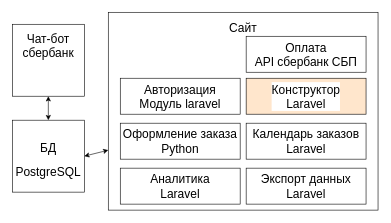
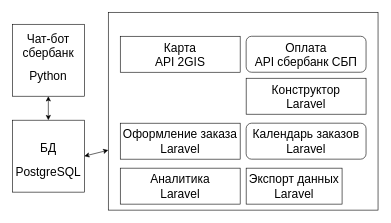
- <mxCell id="3" value="Сайт" style="text;html=1;strokeColor=none;fillColor=none;align=center;verticalAlign=middle;whiteSpace=wrap;rounded=0;fontSize=20;" vertex="1" parent="1"><mxGeometry x="375" y="30" width="60" height="30" as="geometry" /></mxCell>
+ <mxCell id="14" value="Карта&lt;br&gt;API 2GIS" style="rounded=0;whiteSpace=wrap;html=1;labelBackgroundColor=default;fontSize=20;" vertex="1" parent="1"><mxGeometry x="200" y="60" width="200" height="60" as="geometry" /></mxCell>
- <mxCell id="13" value="Оплата&lt;br&gt;API сбербанк СБП" style="rounded=0;whiteSpace=wrap;html=1;fontSize=20;labelBackgroundColor=default;" vertex="1" parent="1"><mxGeometry x="410" y="60" width="200" height="60" as="geometry" /></mxCell>
+ <mxCell id="13" value="Оплата&lt;br&gt;API сбербанк СБП" style="whiteSpace=wrap;html=1;fontSize=20;labelBackgroundColor=default;rounded=1;" vertex="1" parent="1"><mxGeometry x="410" y="60" width="200" height="60" as="geometry" /></mxCell>
+ <mxCell id="11" value="Python" style="text;html=1;strokeColor=none;fillColor=none;align=center;verticalAlign=middle;whiteSpace=wrap;rounded=0;fontSize=20;" vertex="1" parent="1"><mxGeometry x="50" y="110" width="60" height="30" as="geometry" /></mxCell>
- <mxCell id="15" value="Авторизация&lt;br&gt;Модуль laravel" style="rounded=0;whiteSpace=wrap;html=1;fontSize=20;" vertex="1" parent="1"><mxGeometry x="200" y="130" width="200" height="60" as="geometry" /></mxCell>
- <mxCell id="16" value="Конструктор&lt;br&gt;Laravel" style="rounded=0;whiteSpace=wrap;html=1;labelBackgroundColor=default;fontSize=20;fillColor=#ffe6cc;" vertex="1" parent="1"><mxGeometry x="410" y="130" width="200" height="60" as="geometry" /></mxCell>
+ <mxCell id="16" value="Конструктор&lt;br&gt;Laravel" style="rounded=0;whiteSpace=wrap;html=1;labelBackgroundColor=default;fontSize=20;" vertex="1" parent="1"><mxGeometry x="410" y="130" width="200" height="60" as="geometry" /></mxCell>
- <mxCell id="12" value="Оформление заказа&lt;br&gt;Python" style="rounded=0;whiteSpace=wrap;html=1;labelBackgroundColor=default;fontSize=20;" vertex="1" parent="1"><mxGeometry x="200" y="205" width="200" height="60" as="geometry" /></mxCell>
+ <mxCell id="12" value="Оформление заказа&lt;br&gt;Laravel" style="rounded=0;whiteSpace=wrap;html=1;labelBackgroundColor=default;fontSize=20;" vertex="1" parent="1"><mxGeometry x="200" y="205" width="200" height="60" as="geometry" /></mxCell>
- <mxCell id="17" value="Календарь заказов&lt;br&gt;Laravel" style="rounded=0;whiteSpace=wrap;html=1;labelBackgroundColor=default;fontSize=20;" vertex="1" parent="1"><mxGeometry x="410" y="205" width="200" height="60" as="geometry" /></mxCell>
+ <mxCell id="17" value="Календарь заказов&lt;br&gt;Laravel" style="whiteSpace=wrap;html=1;labelBackgroundColor=default;fontSize=20;rounded=1;" vertex="1" parent="1"><mxGeometry x="410" y="205" width="200" height="60" as="geometry" /></mxCell>
- <mxCell id="19" value="Экспорт данных&lt;br&gt;Laravel" style="rounded=0;whiteSpace=wrap;html=1;labelBackgroundColor=default;fontSize=20;" vertex="1" parent="1"><mxGeometry x="410" y="280" width="200" height="60" as="geometry" /></mxCell>
+ <mxCell id="19" value="Экспорт данных&lt;br&gt;Laravel" style="rounded=0;whiteSpace=wrap;html=1;labelBackgroundColor=default;fontSize=20;" vertex="1" parent="1"><mxGeometry x="410" y="280" width="160" height="60" as="geometry" /></mxCell>
